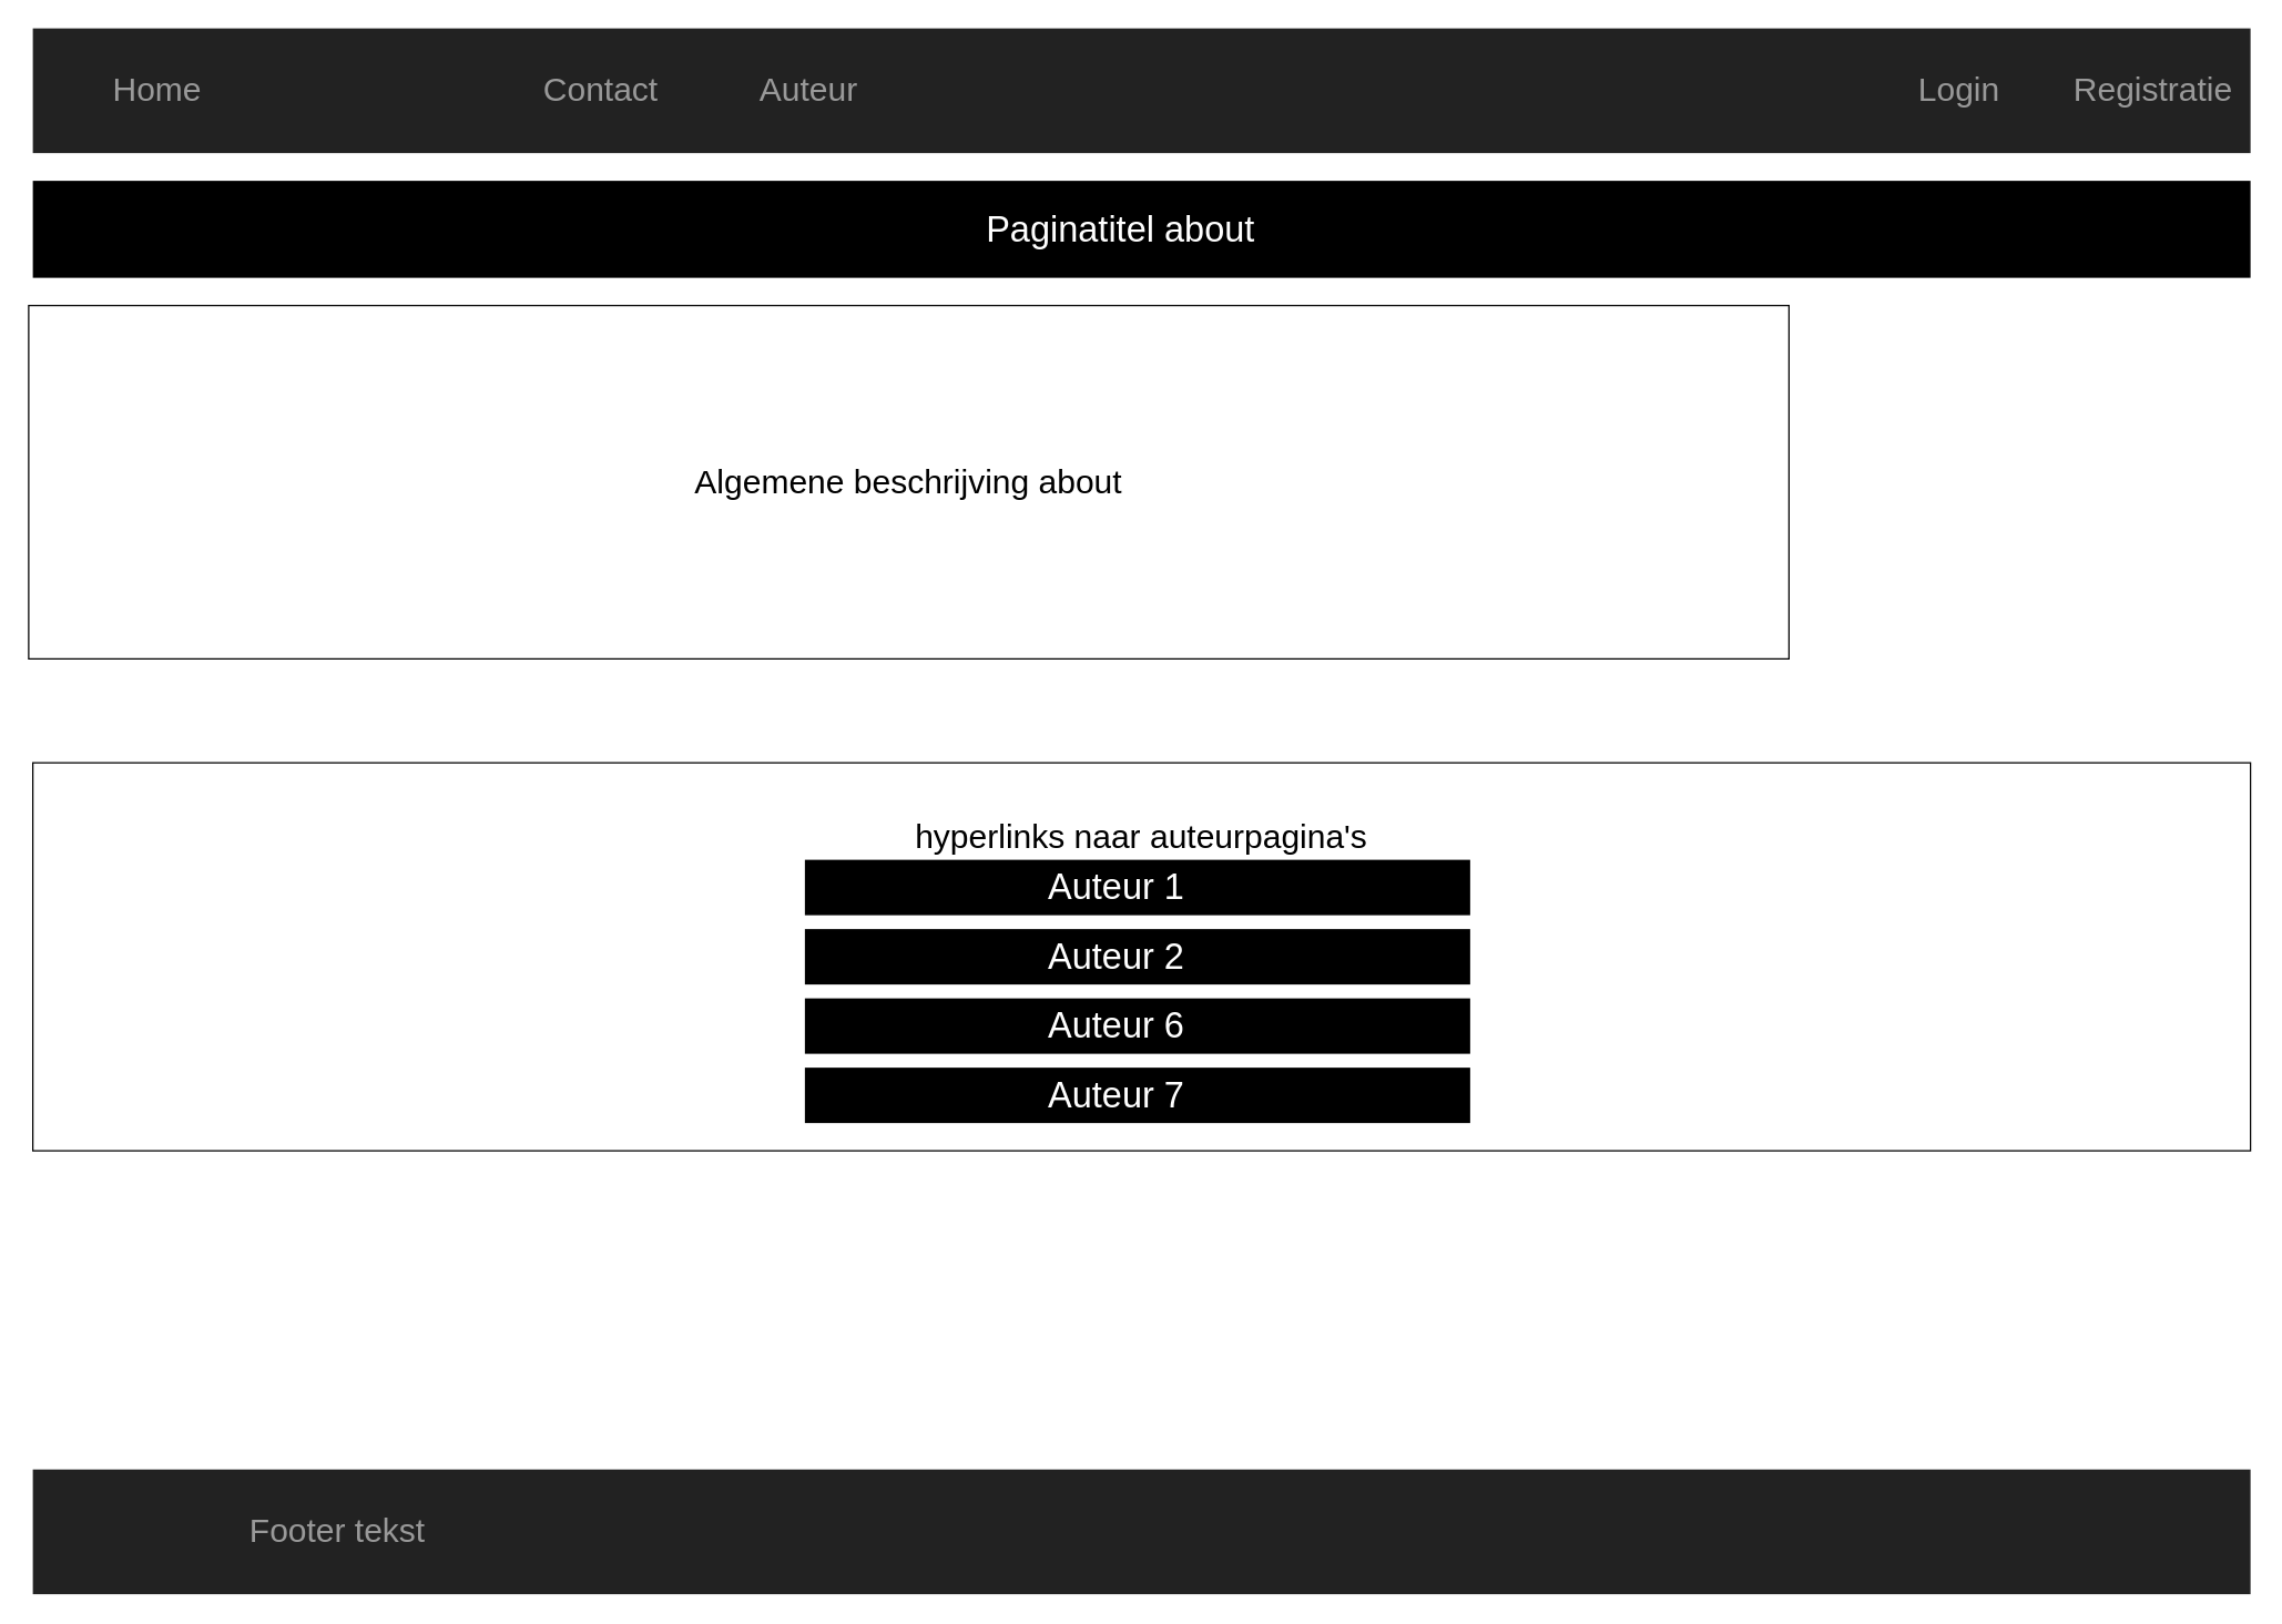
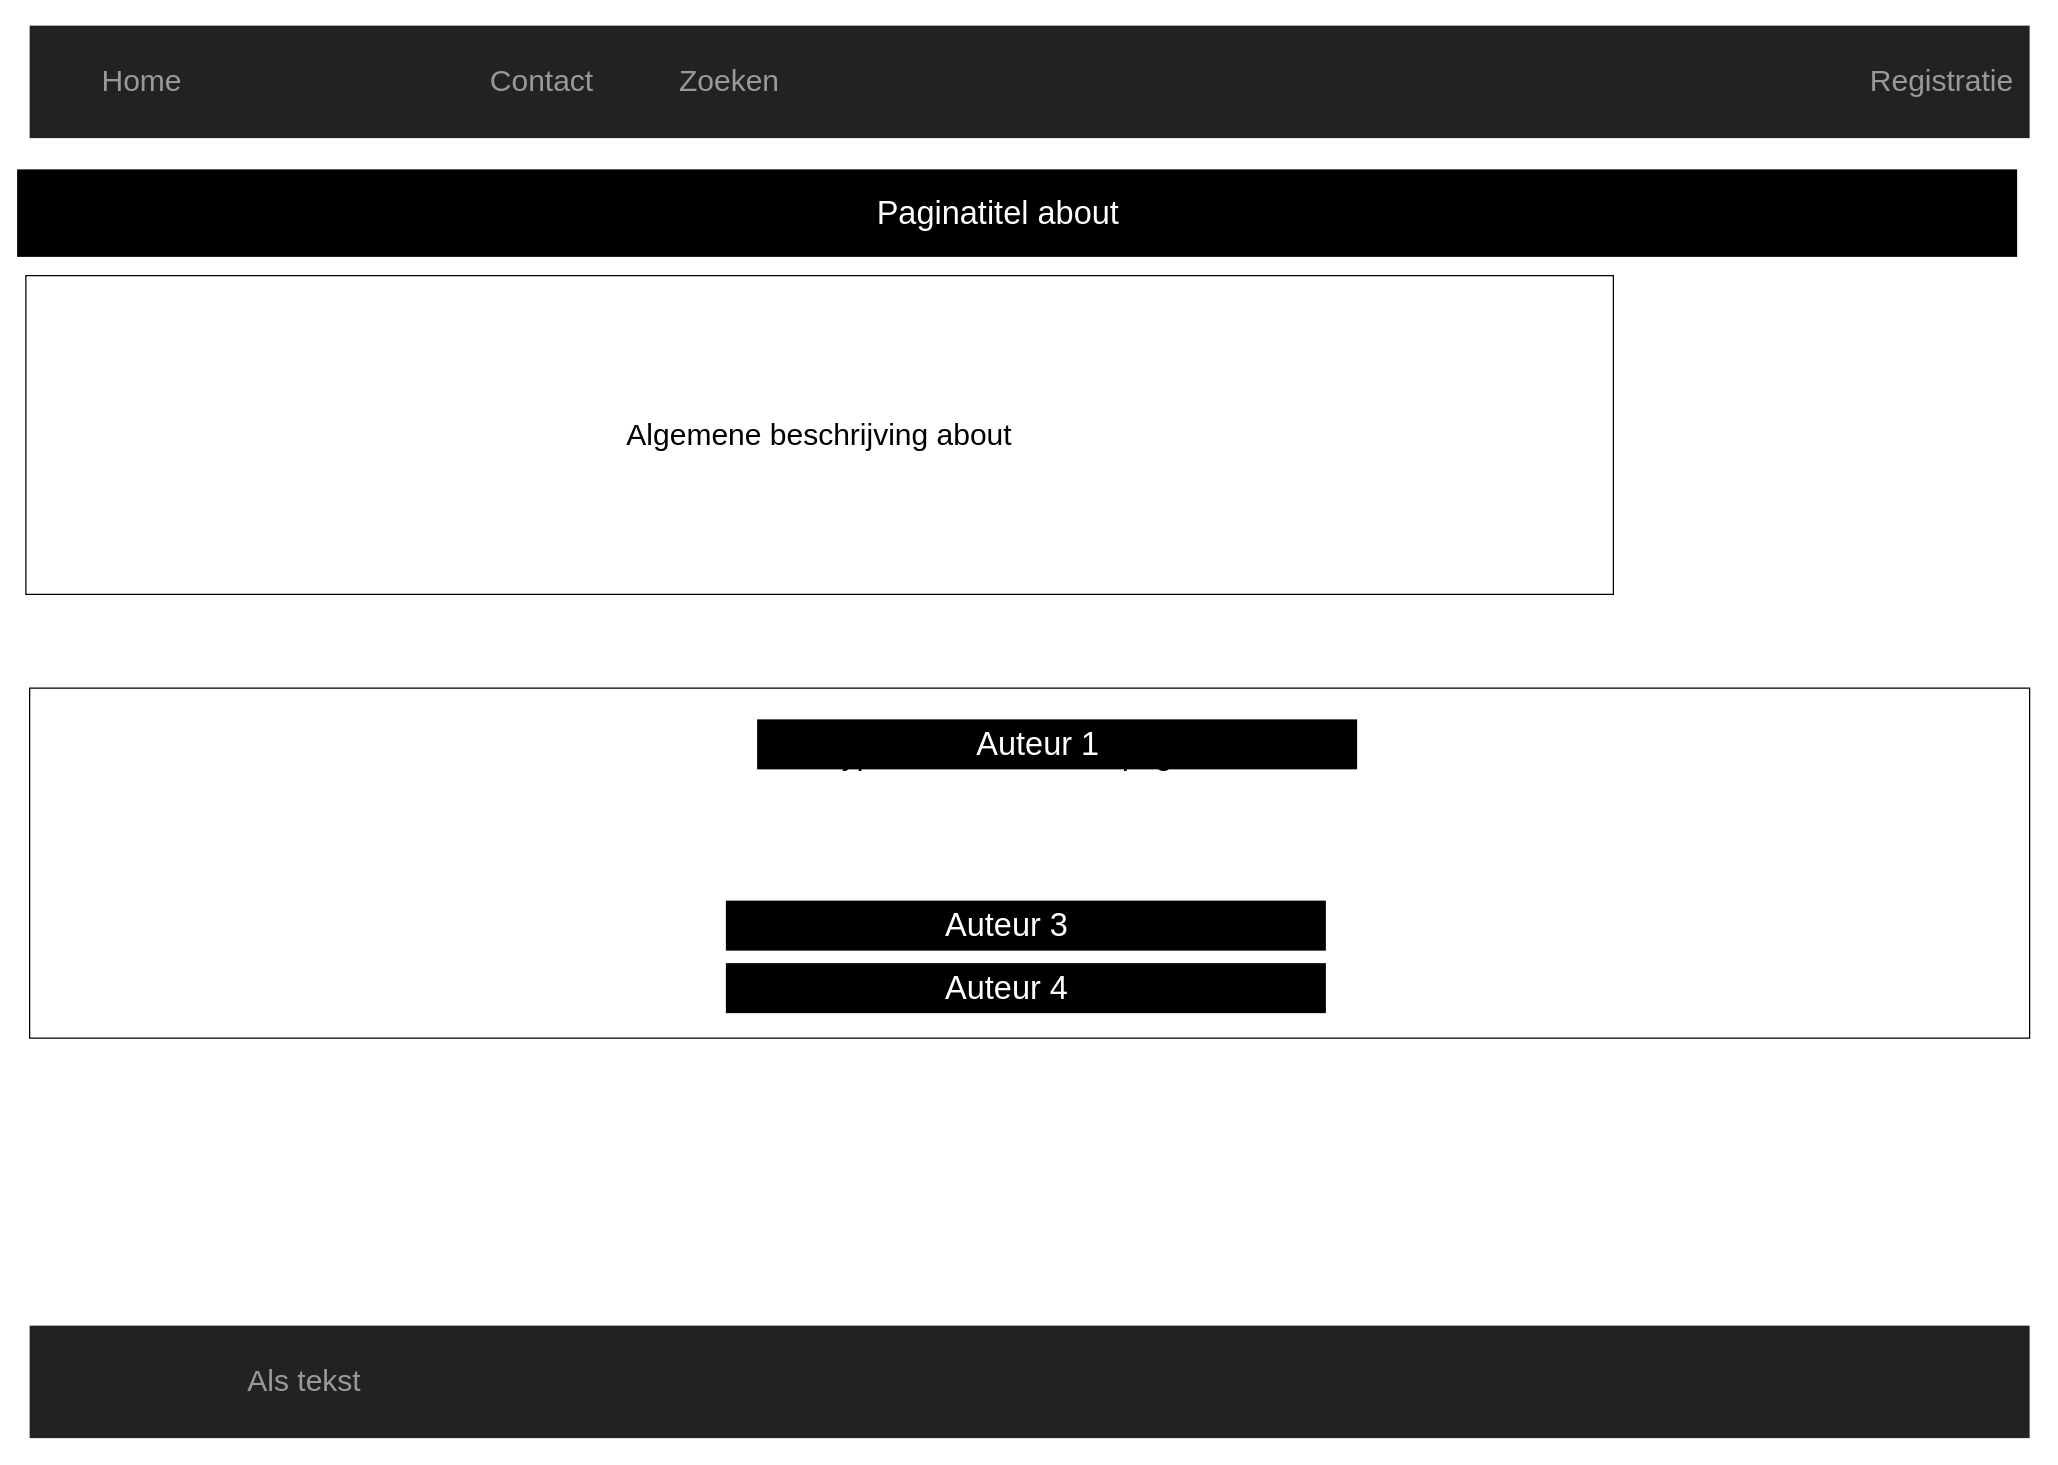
- <mxCell id="3" value="Auteur" style="html=1;shadow=0;dashed=0;fillColor=none;strokeColor=none;shape=mxgraph.bootstrap.rect;fontColor=#999999;whiteSpace=wrap;fontSize=24;" vertex="1" parent="2"><mxGeometry x="480.014" width="160" height="90" as="geometry" /></mxCell>
+ <mxCell id="3" value="Zoeken" style="html=1;shadow=0;dashed=0;fillColor=none;strokeColor=none;shape=mxgraph.bootstrap.rect;fontColor=#999999;whiteSpace=wrap;fontSize=24;" vertex="1" parent="2"><mxGeometry x="480.014" width="160" height="90" as="geometry" /></mxCell>
- <mxCell id="4" value="Login" style="html=1;shadow=0;dashed=0;fillColor=none;strokeColor=none;shape=mxgraph.bootstrap.rect;fontColor=#999999;whiteSpace=wrap;fontSize=24;" vertex="1" parent="2"><mxGeometry x="1320" width="140" height="90" as="geometry" /></mxCell>
- <mxCell id="10" value="Paginatitel about" style="html=1;shadow=0;dashed=0;shape=mxgraph.bootstrap.rect;fillColor=#000000;strokeColor=none;fontColor=#ffffff;spacingRight=30;whiteSpace=wrap;fontSize=26;" vertex="1" parent="1"><mxGeometry x="23" y="130" width="1600" height="70" as="geometry" /></mxCell>
+ <mxCell id="10" value="Paginatitel about" style="html=1;shadow=0;dashed=0;shape=mxgraph.bootstrap.rect;fillColor=#000000;strokeColor=none;fontColor=#ffffff;spacingRight=30;whiteSpace=wrap;fontSize=26;" vertex="1" parent="1"><mxGeometry x="13" y="135" width="1600" height="70" as="geometry" /></mxCell>
- <mxCell id="15" value="Auteur 1" style="html=1;shadow=0;dashed=0;shape=mxgraph.bootstrap.rect;fillColor=#000000;strokeColor=none;fontColor=#ffffff;spacingRight=30;whiteSpace=wrap;fontSize=26;" vertex="1" parent="1"><mxGeometry x="580" y="620" width="480" height="40" as="geometry" /></mxCell>
+ <mxCell id="15" value="Auteur 1" style="html=1;shadow=0;dashed=0;shape=mxgraph.bootstrap.rect;fillColor=#000000;strokeColor=none;fontColor=#ffffff;spacingRight=30;whiteSpace=wrap;fontSize=26;" vertex="1" parent="1"><mxGeometry x="605" y="575" width="480" height="40" as="geometry" /></mxCell>
- <mxCell id="14" value="Auteur 2" style="html=1;shadow=0;dashed=0;shape=mxgraph.bootstrap.rect;fillColor=#000000;strokeColor=none;fontColor=#ffffff;spacingRight=30;whiteSpace=wrap;fontSize=26;" vertex="1" parent="1"><mxGeometry x="580" y="670" width="480" height="40" as="geometry" /></mxCell>
- <mxCell id="16" value="Auteur 6" style="html=1;shadow=0;dashed=0;shape=mxgraph.bootstrap.rect;fillColor=#000000;strokeColor=none;fontColor=#ffffff;spacingRight=30;whiteSpace=wrap;fontSize=26;" vertex="1" parent="1"><mxGeometry x="580" y="720" width="480" height="40" as="geometry" /></mxCell>
+ <mxCell id="16" value="Auteur 3" style="html=1;shadow=0;dashed=0;shape=mxgraph.bootstrap.rect;fillColor=#000000;strokeColor=none;fontColor=#ffffff;spacingRight=30;whiteSpace=wrap;fontSize=26;" vertex="1" parent="1"><mxGeometry x="580" y="720" width="480" height="40" as="geometry" /></mxCell>
- <mxCell id="17" value="Auteur 7" style="html=1;shadow=0;dashed=0;shape=mxgraph.bootstrap.rect;fillColor=#000000;strokeColor=none;fontColor=#ffffff;spacingRight=30;whiteSpace=wrap;fontSize=26;" vertex="1" parent="1"><mxGeometry x="580" y="770" width="480" height="40" as="geometry" /></mxCell>
+ <mxCell id="17" value="Auteur 4" style="html=1;shadow=0;dashed=0;shape=mxgraph.bootstrap.rect;fillColor=#000000;strokeColor=none;fontColor=#ffffff;spacingRight=30;whiteSpace=wrap;fontSize=26;" vertex="1" parent="1"><mxGeometry x="580" y="770" width="480" height="40" as="geometry" /></mxCell>
- <mxCell id="9" value="Footer tekst" style="html=1;shadow=0;dashed=0;fillColor=none;strokeColor=none;shape=mxgraph.bootstrap.rect;fontColor=#999999;whiteSpace=wrap;fontSize=24;" vertex="1" parent="8"><mxGeometry x="50" width="340" height="90" as="geometry" /></mxCell>
+ <mxCell id="9" value="Als tekst" style="html=1;shadow=0;dashed=0;fillColor=none;strokeColor=none;shape=mxgraph.bootstrap.rect;fontColor=#999999;whiteSpace=wrap;fontSize=24;" vertex="1" parent="8"><mxGeometry x="50" width="340" height="90" as="geometry" /></mxCell>
